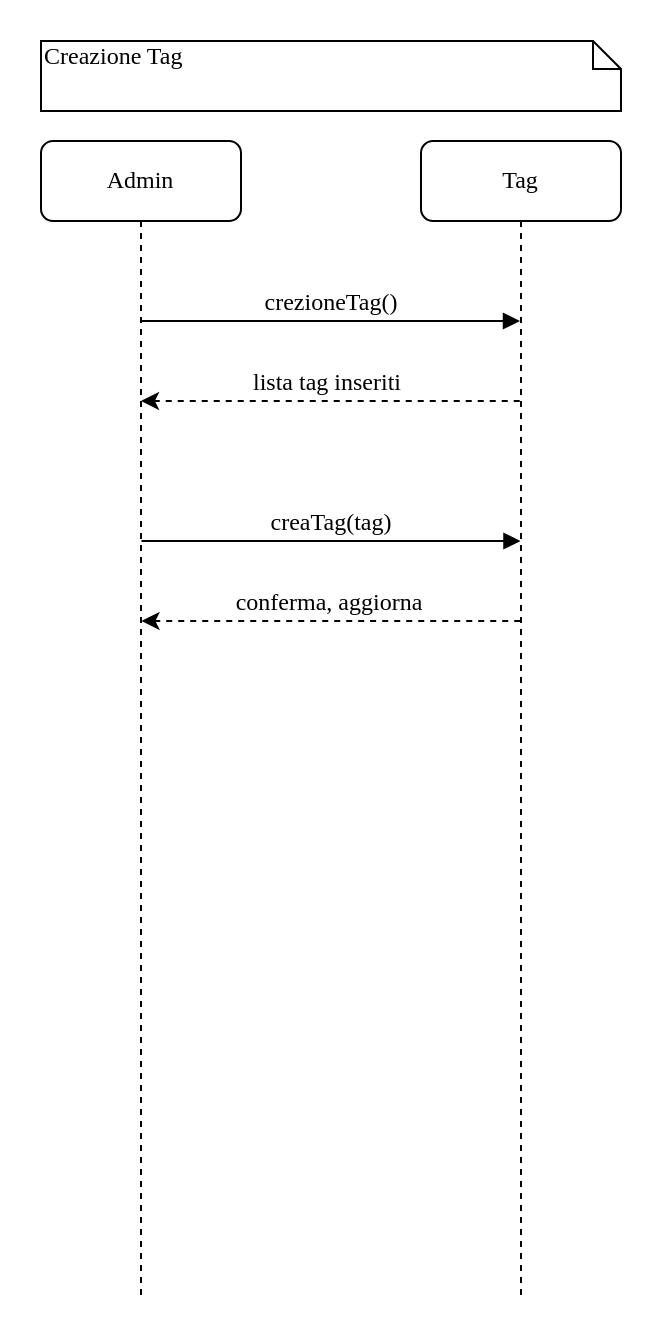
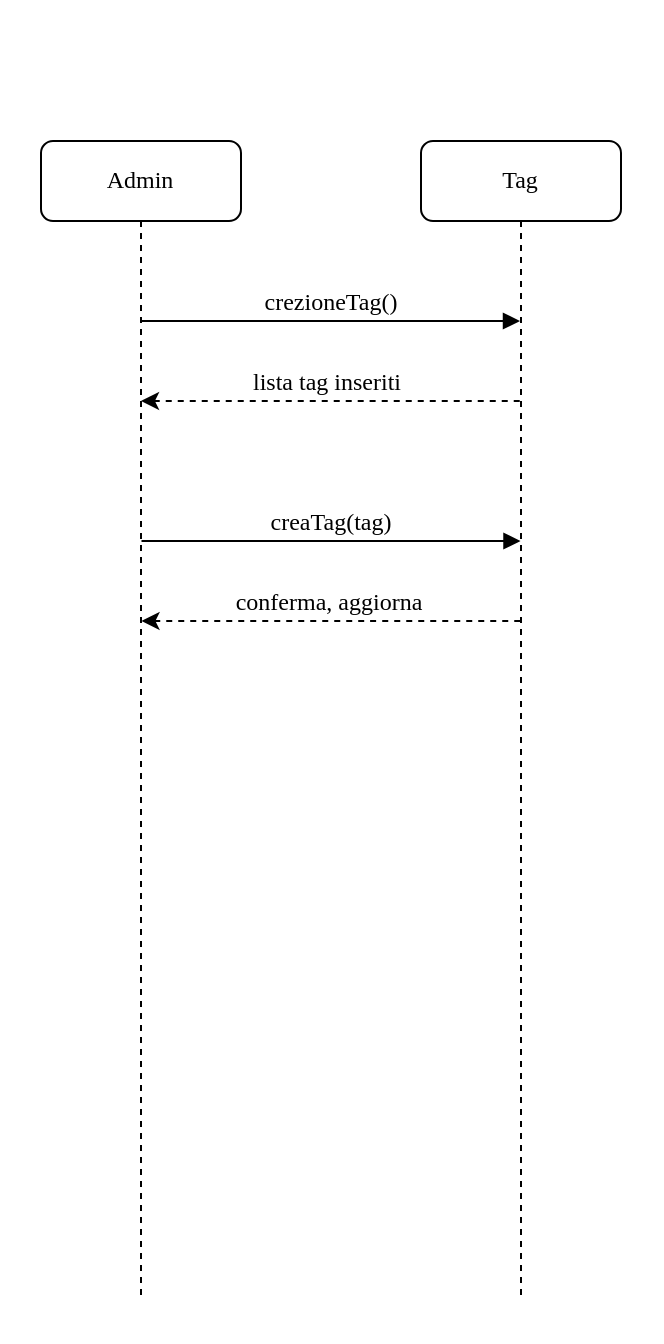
- <mxCell id="4" value="Creazione Tag" style="shape=note;whiteSpace=wrap;html=1;size=14;verticalAlign=top;align=left;spacingTop=-6;rounded=0;shadow=0;comic=0;labelBackgroundColor=none;strokeWidth=1;fontFamily=Verdana;fontSize=12" parent="1" vertex="1"><mxGeometry x="20" y="20" width="290" height="35" as="geometry" /></mxCell>
